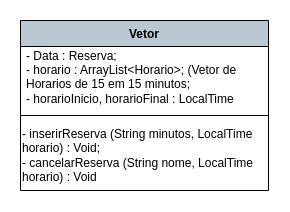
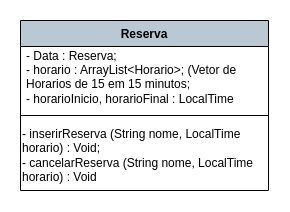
- <mxCell id="2" value="Vetor" style="swimlane;fontStyle=1;align=center;verticalAlign=top;childLayout=stackLayout;horizontal=1;startSize=26;horizontalStack=0;resizeParent=1;resizeParentMax=0;resizeLast=0;collapsible=1;marginBottom=0;whiteSpace=wrap;html=1;fillColor=#BAC8D3;" vertex="1" parent="1"><mxGeometry x="20" y="20" width="248" height="170" as="geometry" /></mxCell>
+ <mxCell id="2" value="Reserva" style="swimlane;fontStyle=1;align=center;verticalAlign=top;childLayout=stackLayout;horizontal=1;startSize=26;horizontalStack=0;resizeParent=1;resizeParentMax=0;resizeLast=0;collapsible=1;marginBottom=0;whiteSpace=wrap;html=1;fillColor=#BAC8D3;" vertex="1" parent="1"><mxGeometry x="20" y="20" width="248" height="170" as="geometry" /></mxCell>
- <mxCell id="5" value="- inserirReserva (String minutos,&amp;nbsp;&lt;span style=&quot;background-color: initial;&quot;&gt;LocalTime&lt;/span&gt;&lt;div&gt;&lt;span style=&quot;background-color: initial;&quot;&gt;horario) : Void;&lt;/span&gt;&lt;div&gt;&lt;div&gt;- cancelarReserva (String nome, LocalTime&lt;/div&gt;&lt;div&gt;horario) : Void&lt;/div&gt;&lt;/div&gt;&lt;/div&gt;" style="text;html=1;align=left;verticalAlign=middle;resizable=0;points=[];autosize=1;strokeColor=none;fillColor=none;" vertex="1" parent="2"><mxGeometry y="100" width="248" height="70" as="geometry" /></mxCell>
+ <mxCell id="5" value="- inserirReserva (String nome,&amp;nbsp;&lt;span style=&quot;background-color: initial;&quot;&gt;LocalTime&lt;/span&gt;&lt;div&gt;&lt;span style=&quot;background-color: initial;&quot;&gt;horario) : Void;&lt;/span&gt;&lt;div&gt;&lt;div&gt;- cancelarReserva (String nome, LocalTime&lt;/div&gt;&lt;div&gt;horario) : Void&lt;/div&gt;&lt;/div&gt;&lt;/div&gt;" style="text;html=1;align=left;verticalAlign=middle;resizable=0;points=[];autosize=1;strokeColor=none;fillColor=none;" vertex="1" parent="2"><mxGeometry y="100" width="248" height="70" as="geometry" /></mxCell>
